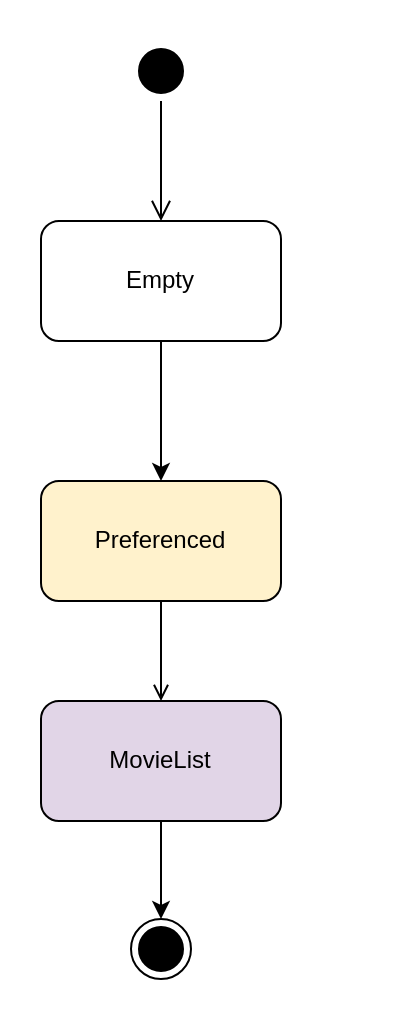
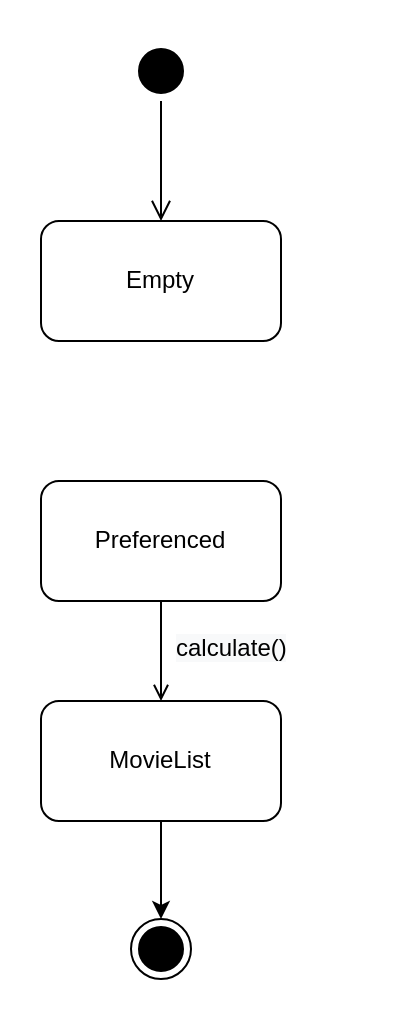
- <mxCell id="7" value="" style="endArrow=classic;html=1;strokeColor=#000000;entryX=0.5;entryY=0;entryDx=0;entryDy=0;exitX=0.5;exitY=1;exitDx=0;exitDy=0;" parent="1" source="4" target="6" edge="1"><mxGeometry width="50" height="50" relative="1" as="geometry"><mxPoint x="3" y="220" as="sourcePoint" /><mxPoint x="53" y="170" as="targetPoint" /></mxGeometry></mxCell>
- <mxCell id="6" value="Preferenced" style="rounded=1;whiteSpace=wrap;html=1;strokeColor=#000000;fillColor=#fff2cc;" parent="1" vertex="1"><mxGeometry x="20" y="240" width="120" height="60" as="geometry" /></mxCell>
+ <mxCell id="6" value="Preferenced" style="rounded=1;whiteSpace=wrap;html=1;strokeColor=#000000;" parent="1" vertex="1"><mxGeometry x="20" y="240" width="120" height="60" as="geometry" /></mxCell>
+ <mxCell id="10" value="&lt;span style=&quot;color: rgb(0 , 0 , 0) ; font-family: &amp;#34;helvetica&amp;#34; ; font-size: 12px ; font-style: normal ; font-weight: 400 ; letter-spacing: normal ; text-align: center ; text-indent: 0px ; text-transform: none ; word-spacing: 0px ; background-color: rgb(248 , 249 , 250) ; display: inline ; float: none&quot;&gt;calculate()&lt;/span&gt;" style="text;whiteSpace=wrap;html=1;" parent="1" vertex="1"><mxGeometry x="86" y="310" width="100" height="30" as="geometry" /></mxCell>
- <mxCell id="9" value="MovieList" style="rounded=1;whiteSpace=wrap;html=1;strokeColor=#000000;fillColor=#e1d5e7;" parent="1" vertex="1"><mxGeometry x="20" y="350" width="120" height="60" as="geometry" /></mxCell>
+ <mxCell id="9" value="MovieList" style="rounded=1;whiteSpace=wrap;html=1;strokeColor=#000000;" parent="1" vertex="1"><mxGeometry x="20" y="350" width="120" height="60" as="geometry" /></mxCell>
